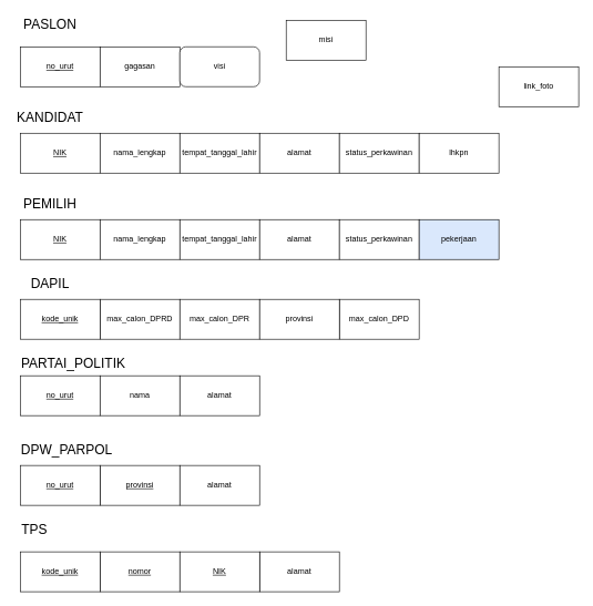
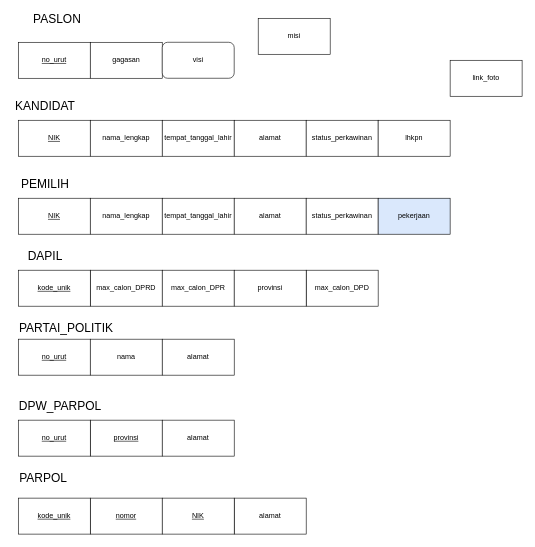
- <mxCell id="6" value="PASLON" style="text;html=1;align=center;verticalAlign=middle;whiteSpace=wrap;rounded=0;fontSize=20;" vertex="1" parent="1"><mxGeometry x="20" y="20" width="110" height="30" as="geometry" /></mxCell>
+ <mxCell id="6" value="PASLON" style="text;html=1;align=center;verticalAlign=middle;whiteSpace=wrap;rounded=0;fontSize=20;" vertex="1" parent="1"><mxGeometry x="40" y="15" width="110" height="30" as="geometry" /></mxCell>
- <mxCell id="39" value="TPS" style="text;html=1;align=left;verticalAlign=middle;whiteSpace=wrap;rounded=0;fontSize=20;" vertex="1" parent="1"><mxGeometry x="30" y="780" width="160" height="30" as="geometry" /></mxCell>
+ <mxCell id="39" value="PARPOL" style="text;html=1;align=left;verticalAlign=middle;whiteSpace=wrap;rounded=0;fontSize=20;" vertex="1" parent="1"><mxGeometry x="30" y="780" width="160" height="30" as="geometry" /></mxCell>
